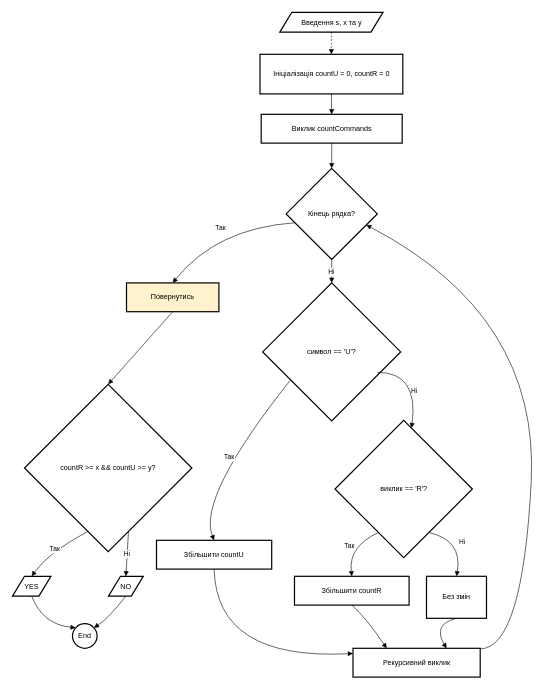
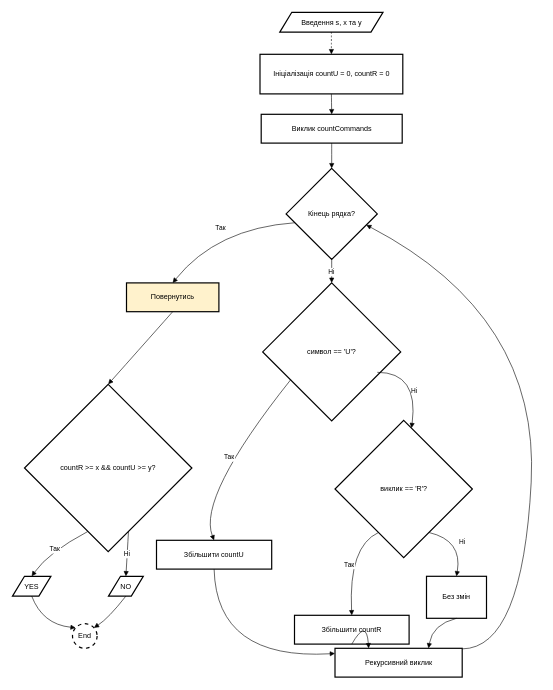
- <mxCell id="10" value="Збільшити countR" style="whiteSpace=wrap;strokeWidth=2;" vertex="1" parent="1"><mxGeometry x="490" y="960" width="191" height="48" as="geometry" /></mxCell>
+ <mxCell id="10" value="Збільшити countR" style="whiteSpace=wrap;strokeWidth=2;" vertex="1" parent="1"><mxGeometry x="490" y="1025" width="191" height="48" as="geometry" /></mxCell>
- <mxCell id="16" value="End" style="ellipse;aspect=fixed;strokeWidth=2;whiteSpace=wrap;" vertex="1" parent="1"><mxGeometry x="120" y="1039" width="41" height="41" as="geometry" /></mxCell>
+ <mxCell id="16" value="End" style="ellipse;aspect=fixed;strokeWidth=2;whiteSpace=wrap;dashed=1;" vertex="1" parent="1"><mxGeometry x="120" y="1039" width="41" height="41" as="geometry" /></mxCell>
- <mxCell id="12" value="Рекурсивний виклик" style="whiteSpace=wrap;strokeWidth=2;" vertex="1" parent="1"><mxGeometry x="587.5" y="1080" width="212" height="48" as="geometry" /></mxCell>
+ <mxCell id="12" value="Рекурсивний виклик" style="whiteSpace=wrap;strokeWidth=2;" vertex="1" parent="1"><mxGeometry x="557.5" y="1080" width="212" height="48" as="geometry" /></mxCell>
